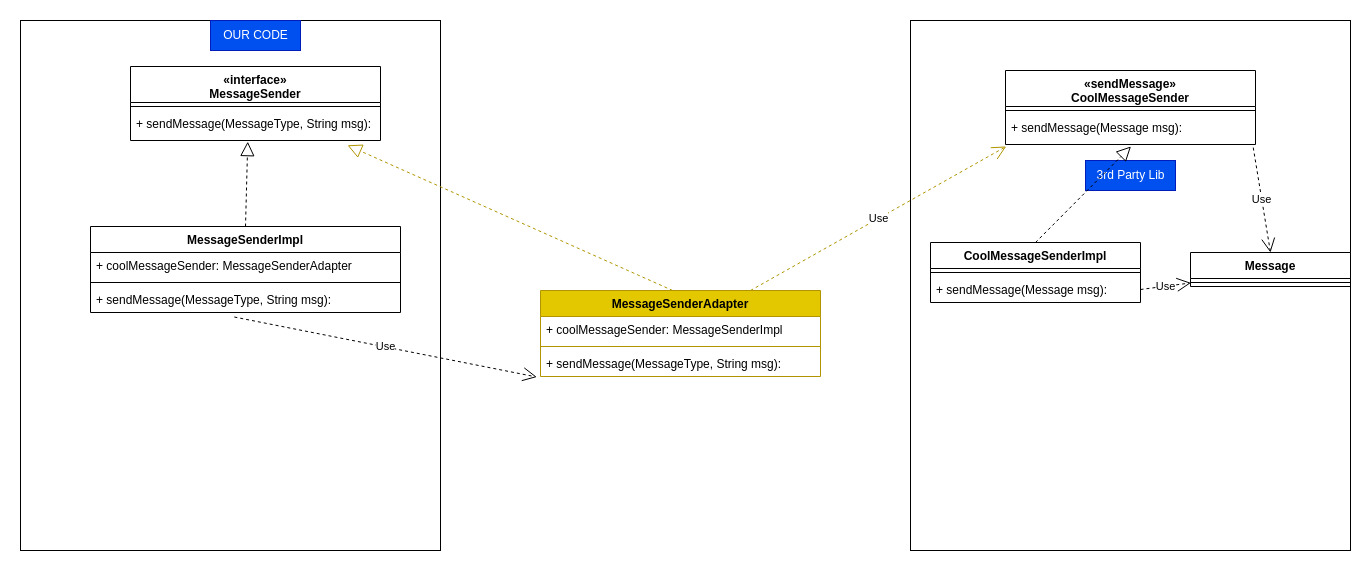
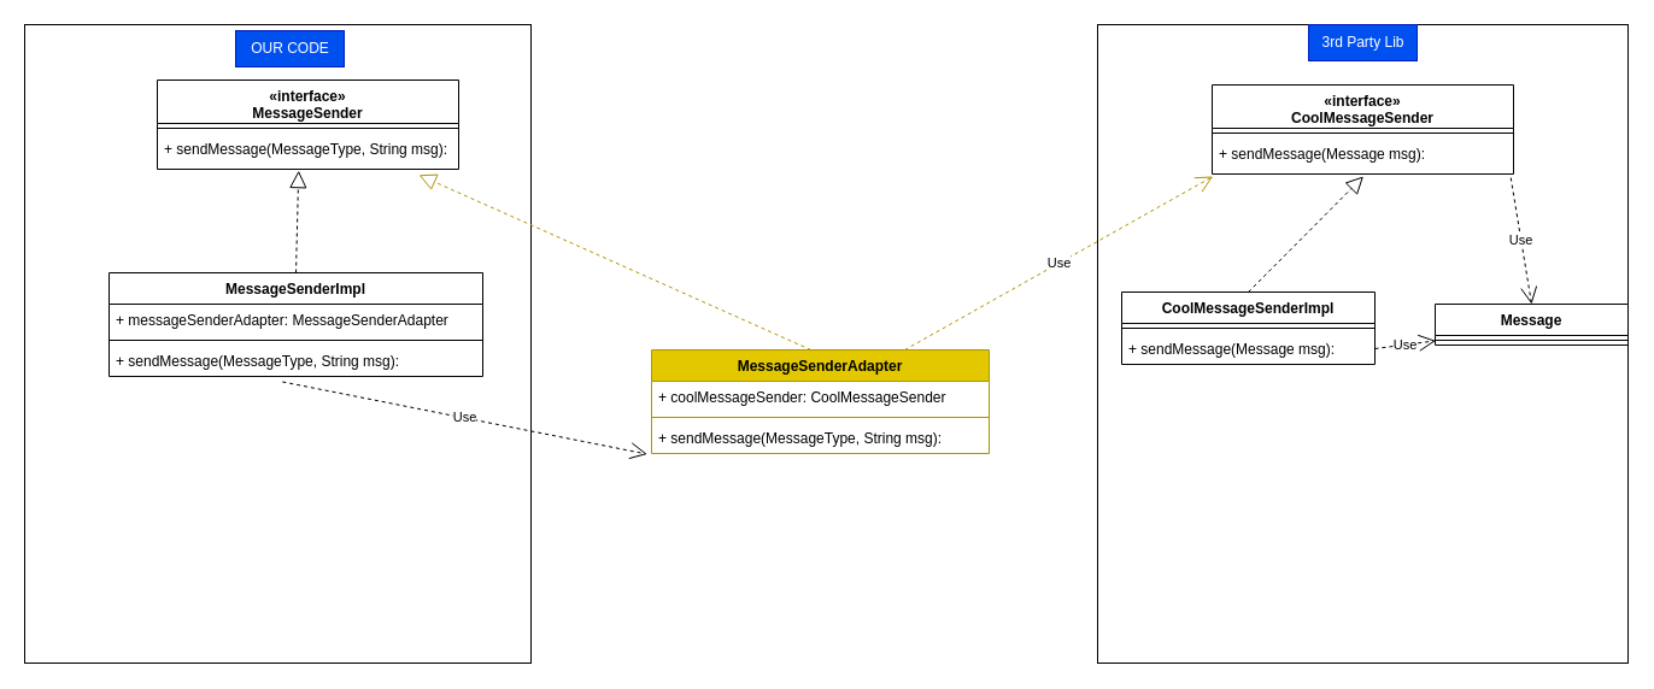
- <mxCell id="11" value="OUR CODE" style="text;html=1;align=center;verticalAlign=middle;resizable=0;points=[];autosize=1;strokeColor=#001DBC;fillColor=#0050ef;fontColor=#ffffff;" vertex="1" parent="1"><mxGeometry x="210" y="20" width="90" height="30" as="geometry" /></mxCell>
+ <mxCell id="11" value="OUR CODE" style="text;html=1;align=center;verticalAlign=middle;resizable=0;points=[];autosize=1;strokeColor=#001DBC;fillColor=#0050ef;fontColor=#ffffff;" vertex="1" parent="1"><mxGeometry x="195" y="25" width="90" height="30" as="geometry" /></mxCell>
- <mxCell id="17" value="«sendMessage»&#10;CoolMessageSender" style="swimlane;fontStyle=1;align=center;verticalAlign=top;childLayout=stackLayout;horizontal=1;startSize=36;horizontalStack=0;resizeParent=1;resizeParentMax=0;resizeLast=0;collapsible=1;marginBottom=0;" vertex="1" parent="1"><mxGeometry x="1005" y="70" width="250" height="74" as="geometry" /></mxCell>
+ <mxCell id="17" value="«interface»&#10;CoolMessageSender" style="swimlane;fontStyle=1;align=center;verticalAlign=top;childLayout=stackLayout;horizontal=1;startSize=36;horizontalStack=0;resizeParent=1;resizeParentMax=0;resizeLast=0;collapsible=1;marginBottom=0;" vertex="1" parent="1"><mxGeometry x="1005" y="70" width="250" height="74" as="geometry" /></mxCell>
- <mxCell id="12" value="3rd Party Lib" style="text;html=1;align=center;verticalAlign=middle;resizable=0;points=[];autosize=1;strokeColor=#001DBC;fillColor=#0050ef;fontColor=#ffffff;" vertex="1" parent="1"><mxGeometry x="1085" y="160" width="90" height="30" as="geometry" /></mxCell>
+ <mxCell id="12" value="3rd Party Lib" style="text;html=1;align=center;verticalAlign=middle;resizable=0;points=[];autosize=1;strokeColor=#001DBC;fillColor=#0050ef;fontColor=#ffffff;" vertex="1" parent="1"><mxGeometry x="1085" y="20" width="90" height="30" as="geometry" /></mxCell>
- <mxCell id="5" value="+ coolMessageSender: MessageSenderAdapter" style="text;strokeColor=none;fillColor=none;align=left;verticalAlign=top;spacingLeft=4;spacingRight=4;overflow=hidden;rotatable=0;points=[[0,0.5],[1,0.5]];portConstraint=eastwest;" vertex="1" parent="4"><mxGeometry y="26" width="310" height="26" as="geometry" /></mxCell>
+ <mxCell id="5" value="+ messageSenderAdapter: MessageSenderAdapter" style="text;strokeColor=none;fillColor=none;align=left;verticalAlign=top;spacingLeft=4;spacingRight=4;overflow=hidden;rotatable=0;points=[[0,0.5],[1,0.5]];portConstraint=eastwest;" vertex="1" parent="4"><mxGeometry y="26" width="310" height="26" as="geometry" /></mxCell>
- <mxCell id="22" value="+ coolMessageSender: MessageSenderImpl" style="text;strokeColor=none;fillColor=none;align=left;verticalAlign=top;spacingLeft=4;spacingRight=4;overflow=hidden;rotatable=0;points=[[0,0.5],[1,0.5]];portConstraint=eastwest;" vertex="1" parent="21"><mxGeometry y="26" width="280" height="26" as="geometry" /></mxCell>
+ <mxCell id="22" value="+ coolMessageSender: CoolMessageSender" style="text;strokeColor=none;fillColor=none;align=left;verticalAlign=top;spacingLeft=4;spacingRight=4;overflow=hidden;rotatable=0;points=[[0,0.5],[1,0.5]];portConstraint=eastwest;" vertex="1" parent="21"><mxGeometry y="26" width="280" height="26" as="geometry" /></mxCell>
